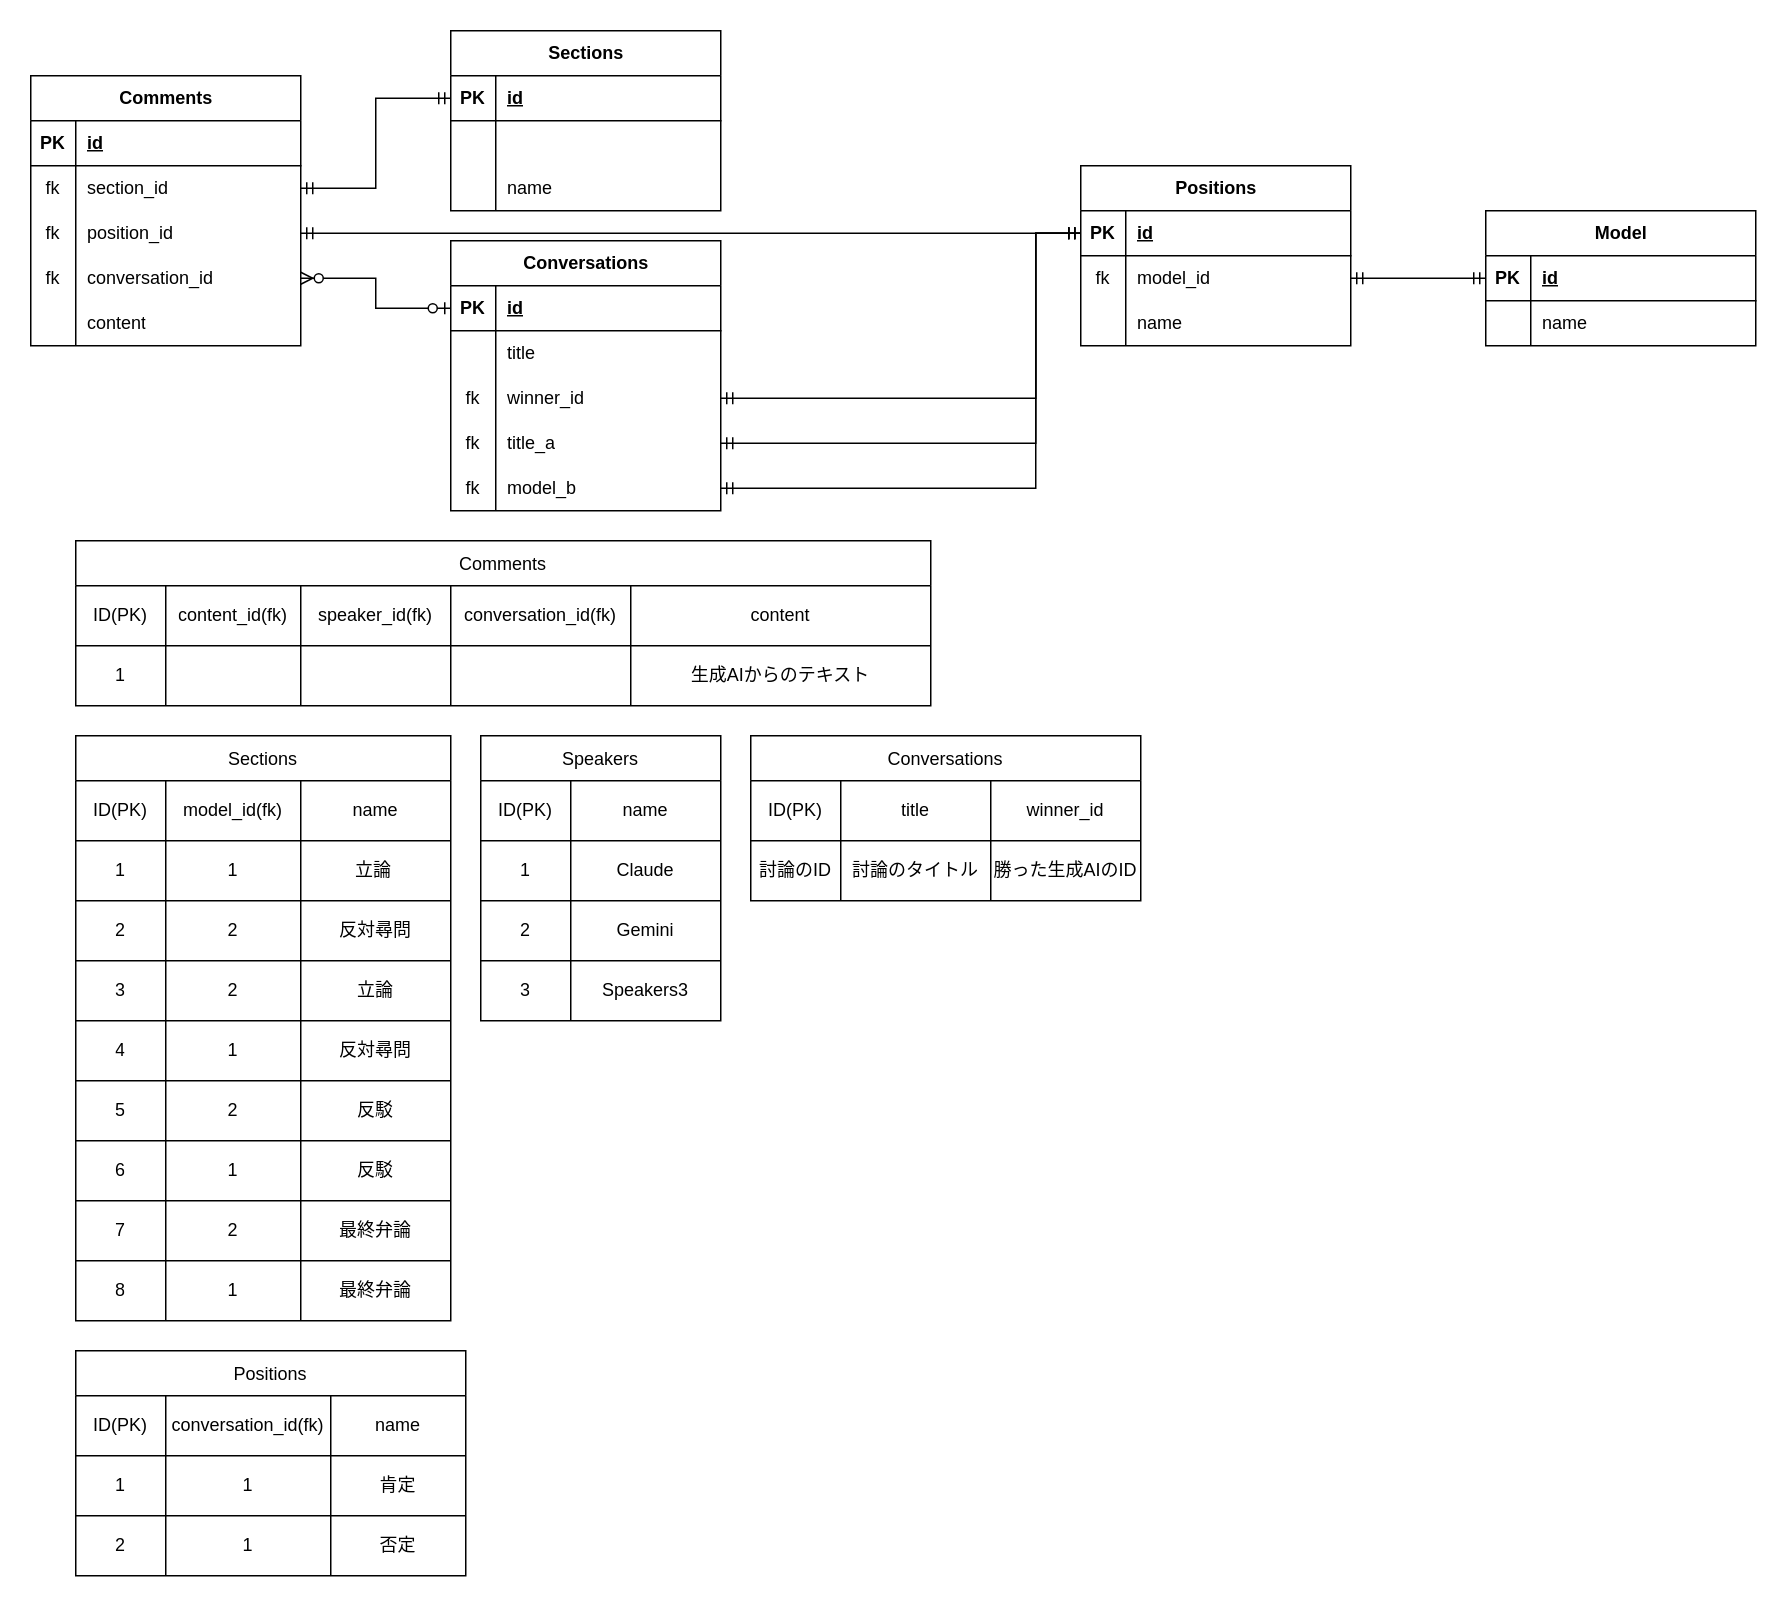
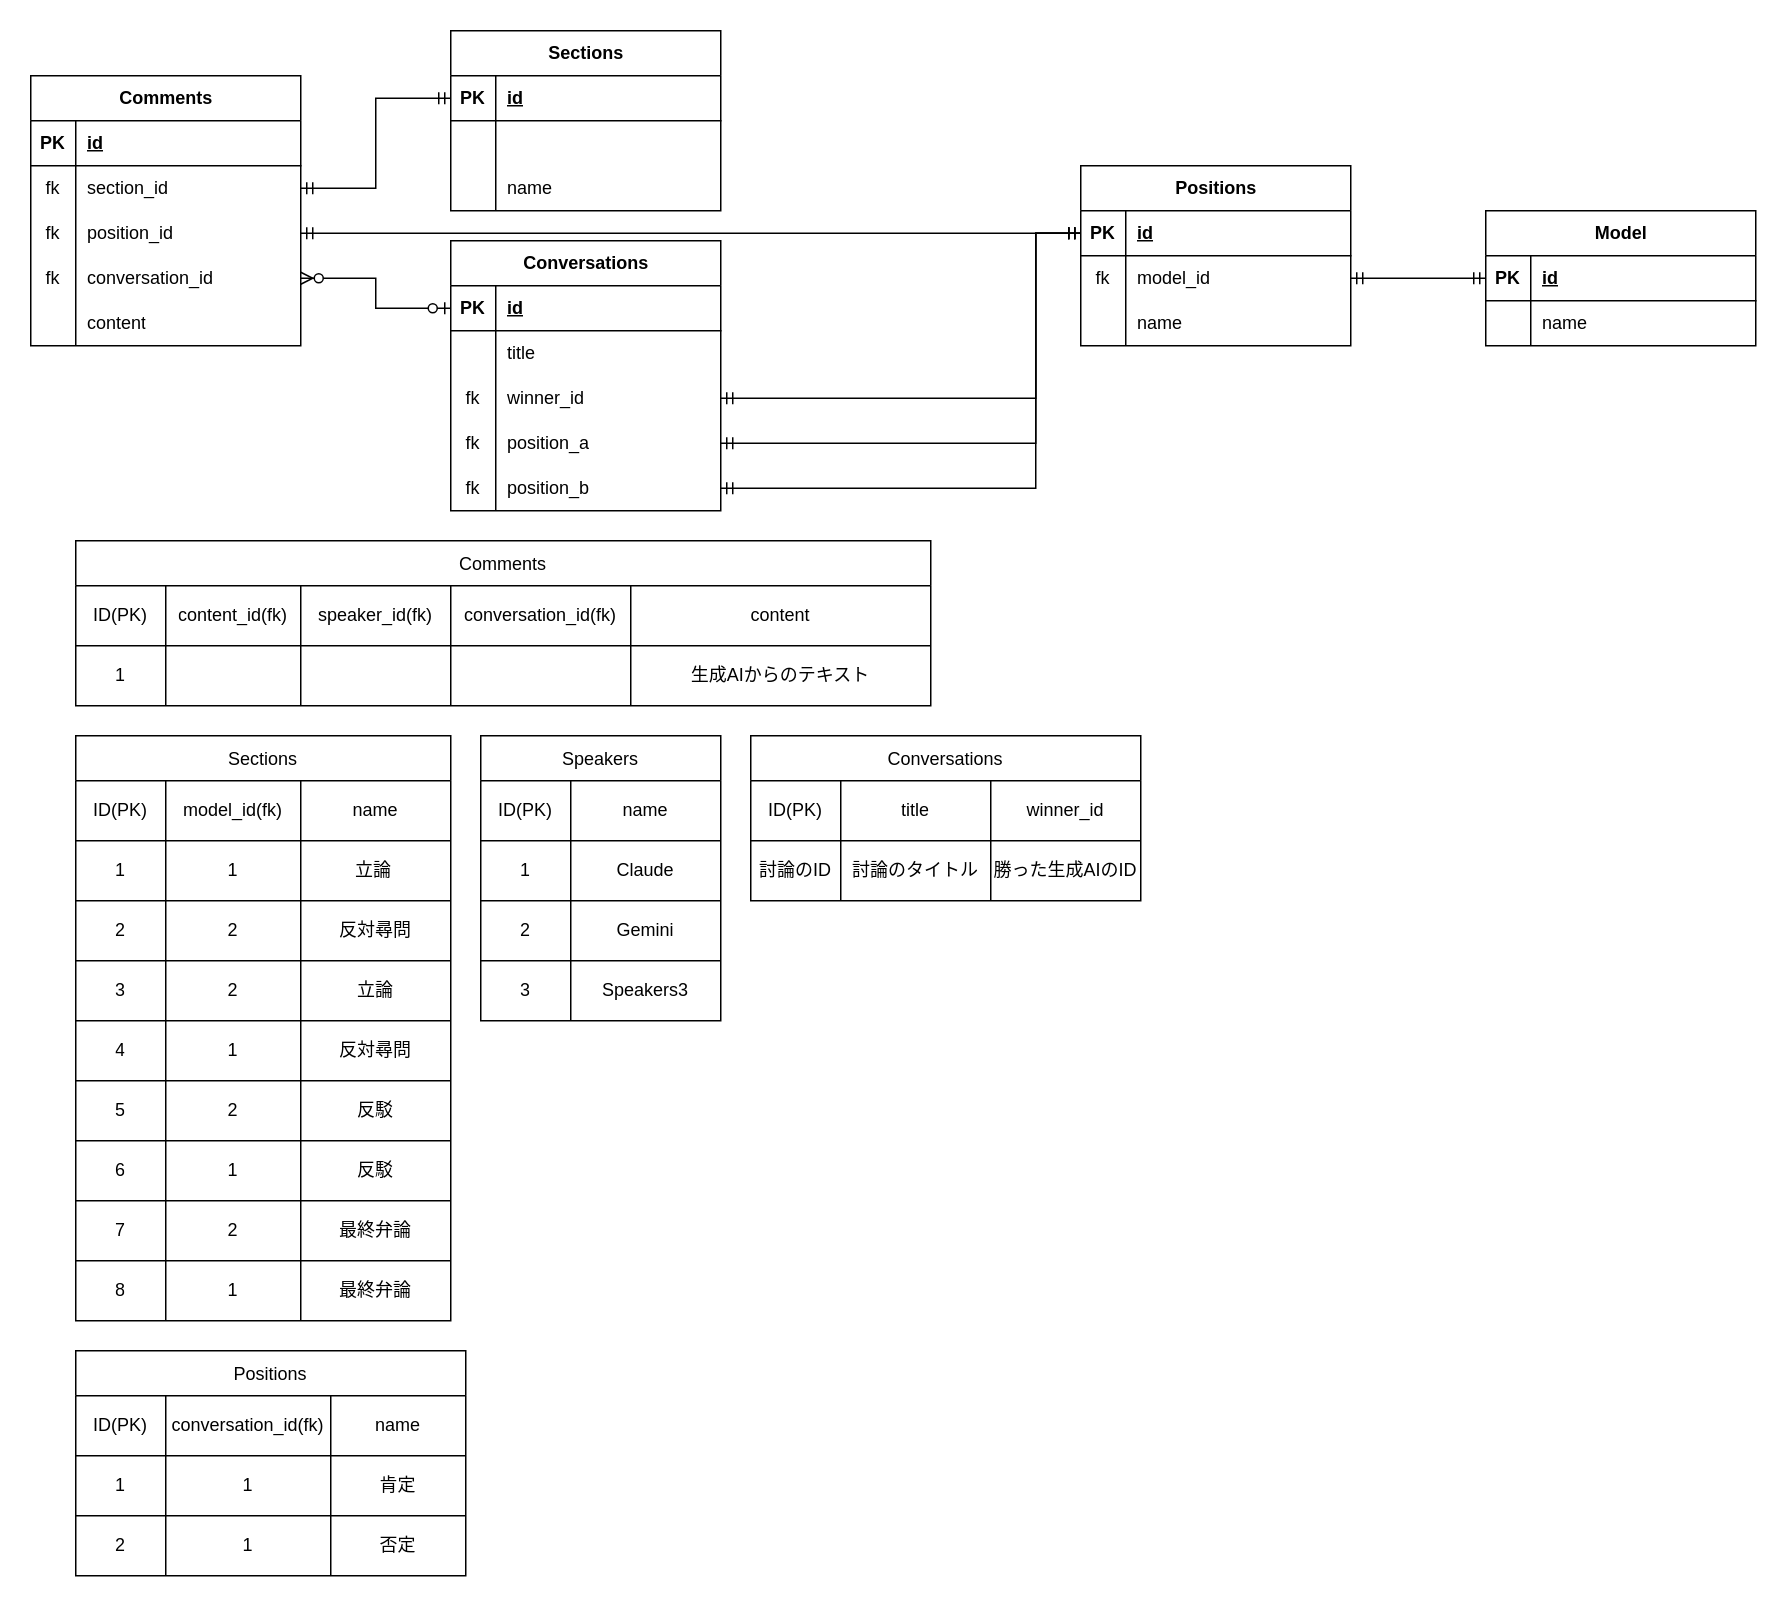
- <mxCell id="14" value="title_a" style="shape=partialRectangle;connectable=0;fillColor=none;top=0;left=0;bottom=0;right=0;align=left;spacingLeft=6;overflow=hidden;whiteSpace=wrap;html=1;" vertex="1" parent="12"><mxGeometry x="30" width="150" height="30" as="geometry"><mxRectangle width="150" height="30" as="alternateBounds" /></mxGeometry></mxCell>
+ <mxCell id="14" value="position_a" style="shape=partialRectangle;connectable=0;fillColor=none;top=0;left=0;bottom=0;right=0;align=left;spacingLeft=6;overflow=hidden;whiteSpace=wrap;html=1;" vertex="1" parent="12"><mxGeometry x="30" width="150" height="30" as="geometry"><mxRectangle width="150" height="30" as="alternateBounds" /></mxGeometry></mxCell>
- <mxCell id="17" value="model_b" style="shape=partialRectangle;connectable=0;fillColor=none;top=0;left=0;bottom=0;right=0;align=left;spacingLeft=6;overflow=hidden;whiteSpace=wrap;html=1;" vertex="1" parent="15"><mxGeometry x="30" width="150" height="30" as="geometry"><mxRectangle width="150" height="30" as="alternateBounds" /></mxGeometry></mxCell>
+ <mxCell id="17" value="position_b" style="shape=partialRectangle;connectable=0;fillColor=none;top=0;left=0;bottom=0;right=0;align=left;spacingLeft=6;overflow=hidden;whiteSpace=wrap;html=1;" vertex="1" parent="15"><mxGeometry x="30" width="150" height="30" as="geometry"><mxRectangle width="150" height="30" as="alternateBounds" /></mxGeometry></mxCell>
